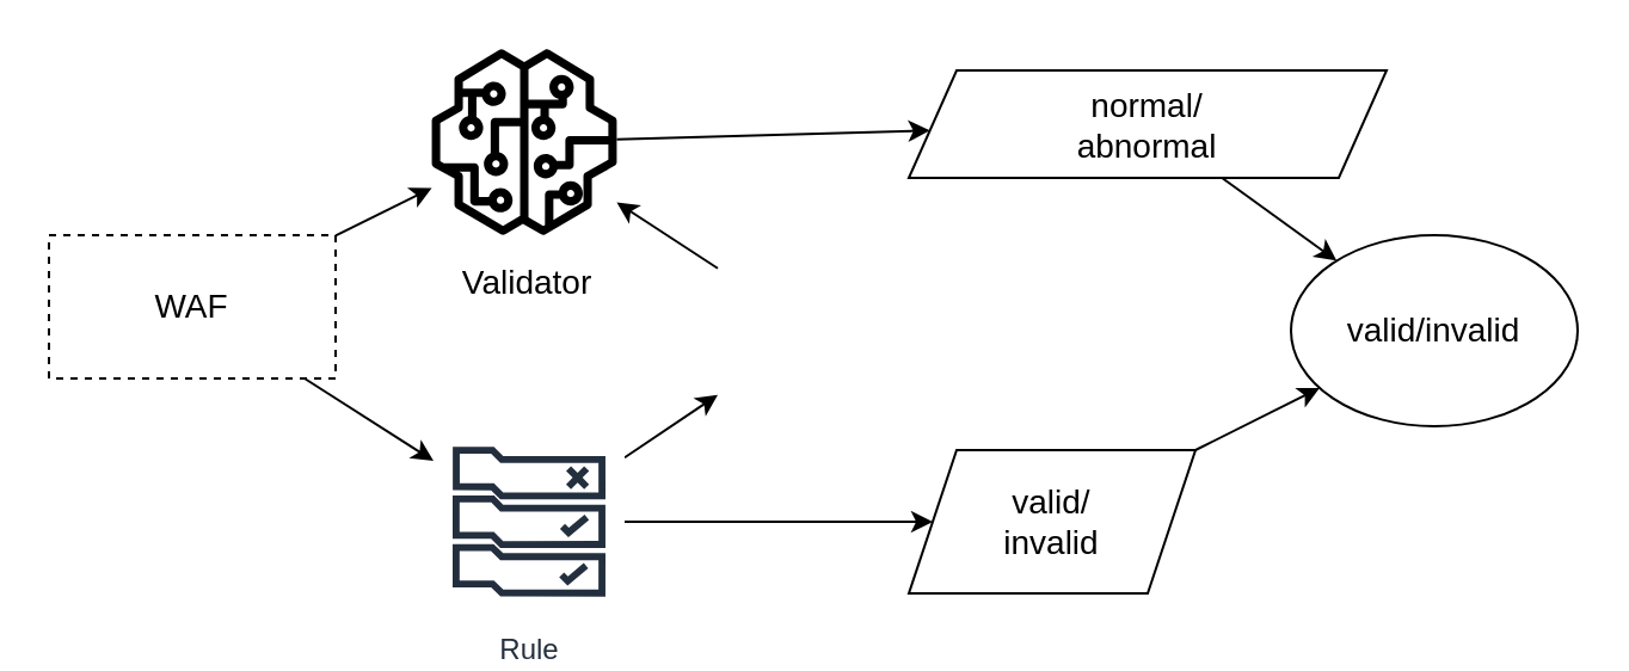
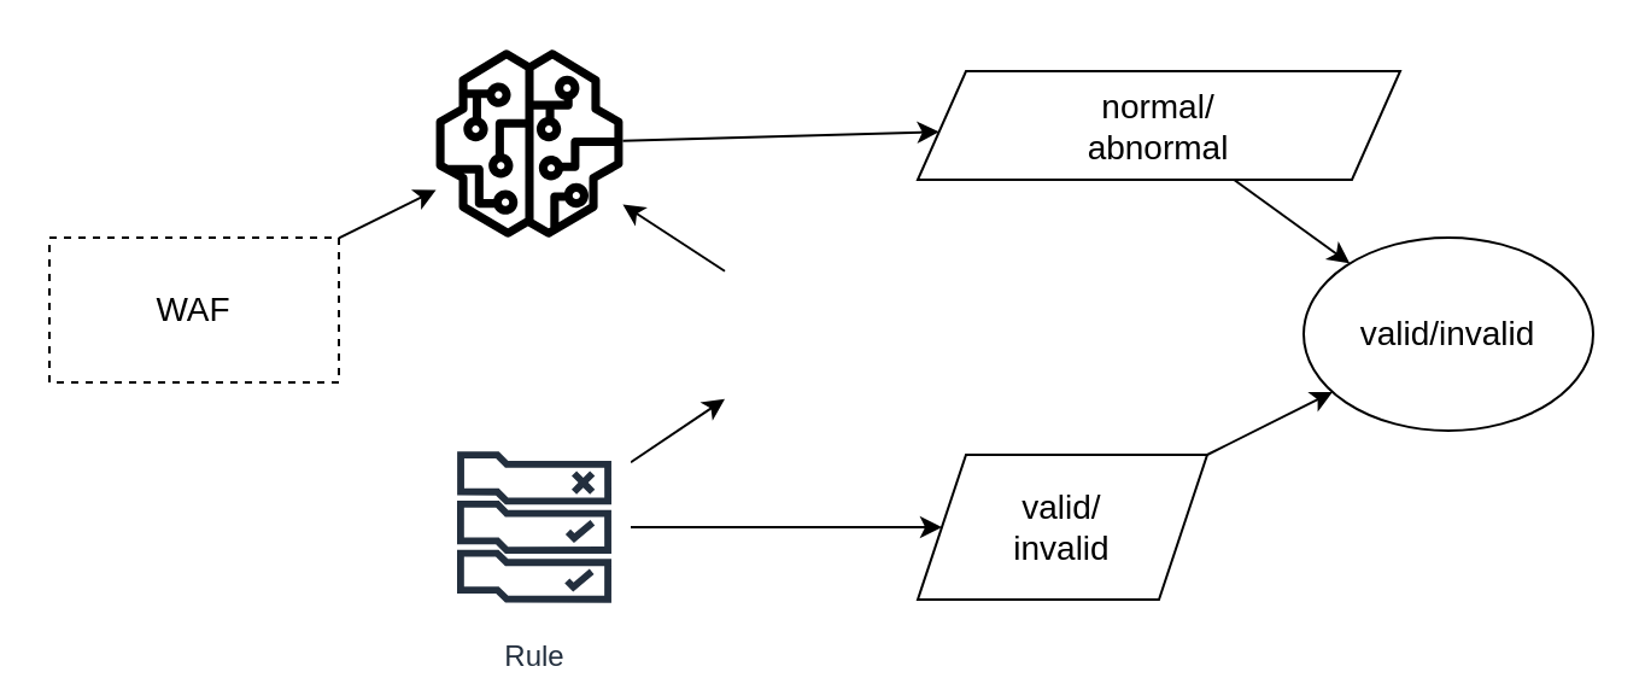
- <mxCell id="17" value="Validator" style="text;html=1;align=center;verticalAlign=middle;resizable=0;points=[];autosize=1;fontSize=14;fontColor=#000000;" vertex="1" parent="1"><mxGeometry x="185" y="108" width="70" height="20" as="geometry" /></mxCell>
- <mxCell id="2" style="rounded=0;orthogonalLoop=1;jettySize=auto;html=1;fontSize=14;" edge="1" parent="1" source="4" target="7"><mxGeometry relative="1" as="geometry"><mxPoint x="180" y="178" as="targetPoint" /></mxGeometry></mxCell>
